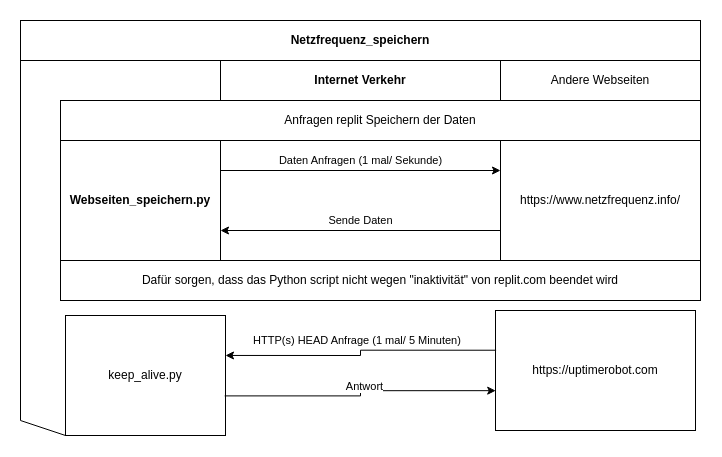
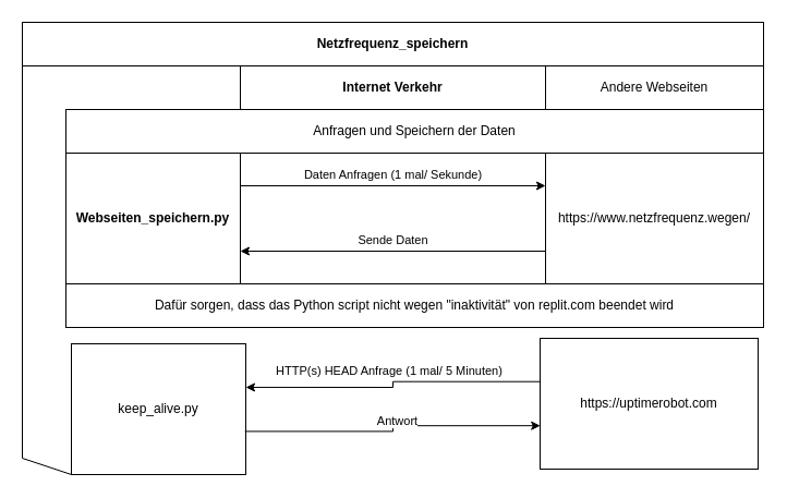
- <mxCell id="17" value="Anfragen replit Speichern der Daten" style="rounded=0;whiteSpace=wrap;html=1;sketch=0;fillColor=none;gradientColor=none;" vertex="1" parent="1"><mxGeometry x="60" y="100" width="640" height="40" as="geometry" /></mxCell>
+ <mxCell id="17" value="Anfragen und Speichern der Daten" style="rounded=0;whiteSpace=wrap;html=1;sketch=0;fillColor=none;gradientColor=none;" vertex="1" parent="1"><mxGeometry x="60" y="100" width="640" height="40" as="geometry" /></mxCell>
- <mxCell id="9" value="https://www.netzfrequenz.info/" style="rounded=0;whiteSpace=wrap;html=1;fillColor=none;" vertex="1" parent="1"><mxGeometry x="500" y="140" width="200" height="120" as="geometry" /></mxCell>
+ <mxCell id="9" value="https://www.netzfrequenz.wegen/" style="rounded=0;whiteSpace=wrap;html=1;fillColor=none;" vertex="1" parent="1"><mxGeometry x="500" y="140" width="200" height="120" as="geometry" /></mxCell>
